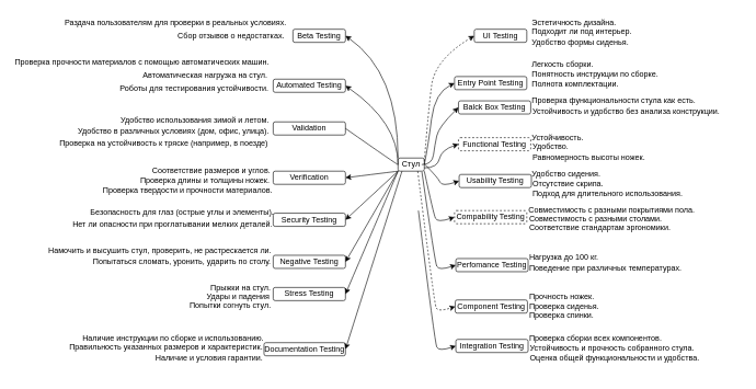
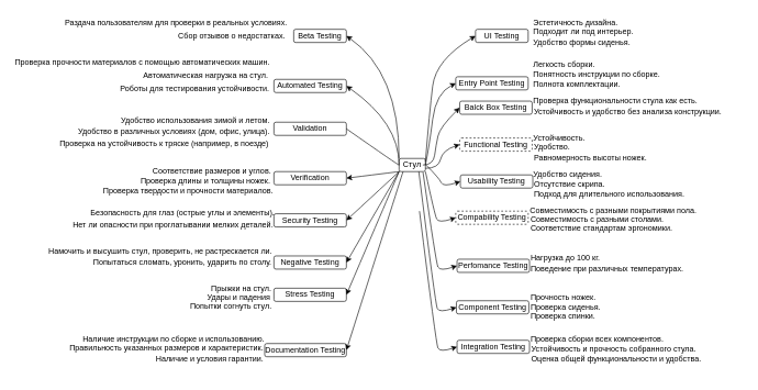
- <mxCell id="36" value="" style="curved=1;endArrow=classic;html=1;rounded=0;exitX=1;exitY=0.25;exitDx=0;exitDy=0;entryX=0;entryY=0.5;entryDx=0;entryDy=0;dashed=1;" edge="1" parent="1" target="35" source="2"><mxGeometry width="50" height="50" relative="1" as="geometry"><mxPoint x="619" y="280" as="sourcePoint" /><mxPoint x="725" y="90" as="targetPoint" /><Array as="points"><mxPoint y="170" x="651" /><mxPoint x="661" y="90" /></Array></mxGeometry></mxCell>
+ <mxCell id="36" value="" style="curved=1;endArrow=classic;html=1;rounded=0;exitX=1;exitY=0.25;exitDx=0;exitDy=0;entryX=0;entryY=0.5;entryDx=0;entryDy=0;" edge="1" parent="1" target="35" source="2"><mxGeometry width="50" height="50" relative="1" as="geometry"><mxPoint x="619" y="280" as="sourcePoint" /><mxPoint x="725" y="90" as="targetPoint" /><Array as="points"><mxPoint y="170" x="651" /><mxPoint x="661" y="90" /></Array></mxGeometry></mxCell>
- <mxCell id="74" value="" style="curved=1;endArrow=classic;html=1;rounded=0;entryX=0;entryY=0.5;entryDx=0;entryDy=0;exitX=0.75;exitY=1;exitDx=0;exitDy=0;dashed=1;" edge="1" parent="1" target="73" source="2"><mxGeometry width="50" height="50" relative="1" as="geometry"><mxPoint x="640" y="324" as="sourcePoint" /><mxPoint x="730" y="474.5" as="targetPoint" /><Array as="points"><mxPoint x="660" y="461" /><mxPoint x="666" y="474.5" /></Array></mxGeometry></mxCell>
+ <mxCell id="74" value="" style="curved=1;endArrow=classic;html=1;rounded=0;entryX=0;entryY=0.5;entryDx=0;entryDy=0;exitX=0.75;exitY=1;exitDx=0;exitDy=0;" edge="1" parent="1" target="73" source="2"><mxGeometry width="50" height="50" relative="1" as="geometry"><mxPoint x="640" y="324" as="sourcePoint" /><mxPoint x="730" y="474.5" as="targetPoint" /><Array as="points"><mxPoint x="660" y="461" /><mxPoint x="666" y="474.5" /></Array></mxGeometry></mxCell>
